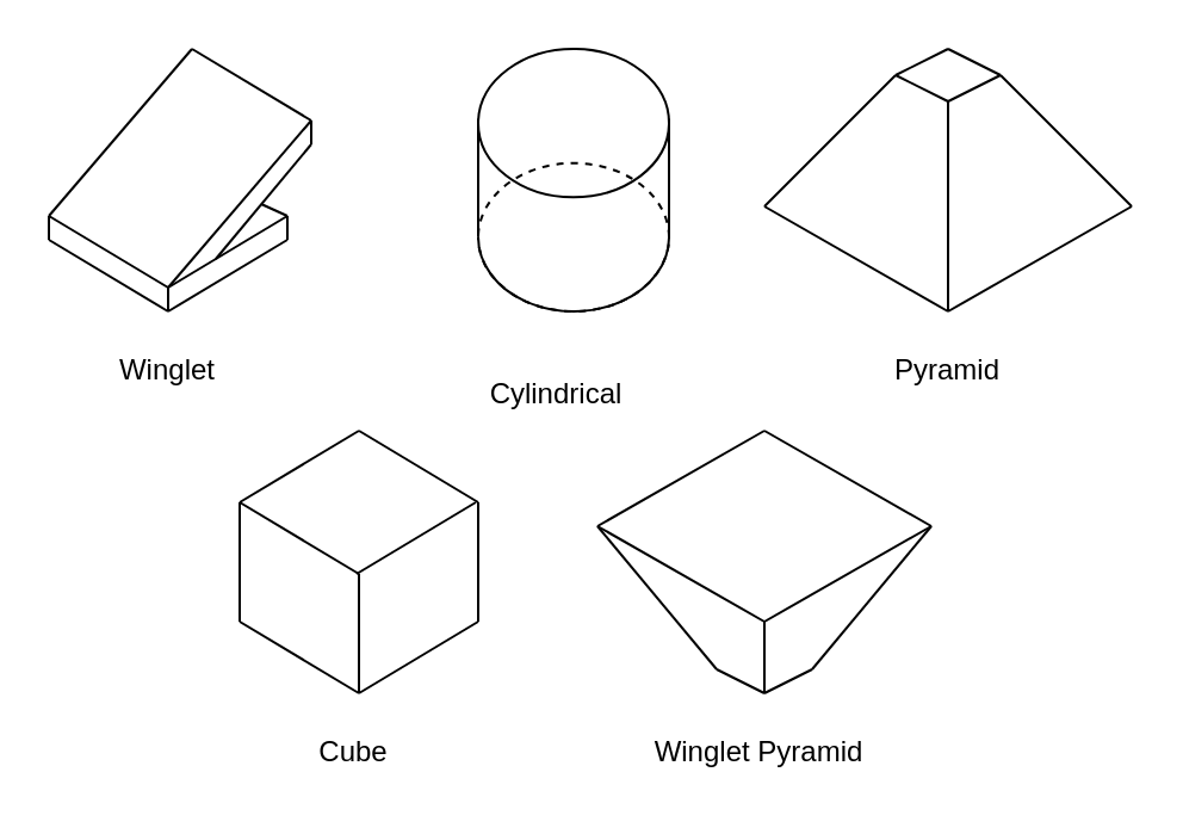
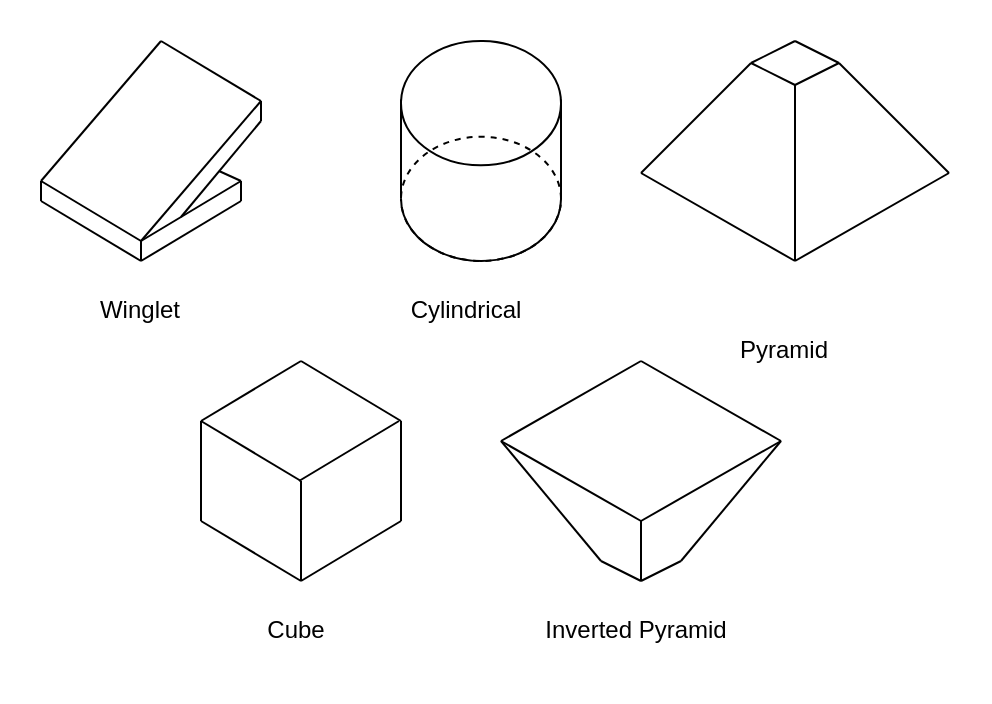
- <mxCell id="43" value="Pyramid" style="text;html=1;align=center;verticalAlign=middle;whiteSpace=wrap;rounded=0;" parent="1" vertex="1"><mxGeometry x="367" y="140" width="60" height="30" as="geometry" /></mxCell>
+ <mxCell id="43" value="Pyramid" style="text;html=1;align=center;verticalAlign=middle;whiteSpace=wrap;rounded=0;" parent="1" vertex="1"><mxGeometry x="362" y="160" width="60" height="30" as="geometry" /></mxCell>
- <mxCell id="42" value="Cylindrical" style="text;html=1;align=center;verticalAlign=middle;whiteSpace=wrap;rounded=0;" parent="1" vertex="1"><mxGeometry x="203.42" y="150" width="60" height="30" as="geometry" /></mxCell>
+ <mxCell id="42" value="Cylindrical" style="text;html=1;align=center;verticalAlign=middle;whiteSpace=wrap;rounded=0;" parent="1" vertex="1"><mxGeometry x="203.42" y="140" width="60" height="30" as="geometry" /></mxCell>
- <mxCell id="44" value="Winglet Pyramid" style="text;html=1;align=center;verticalAlign=middle;whiteSpace=wrap;rounded=0;" parent="1" vertex="1"><mxGeometry x="263.42" y="300" width="110" height="30" as="geometry" /></mxCell>
+ <mxCell id="44" value="Inverted Pyramid" style="text;html=1;align=center;verticalAlign=middle;whiteSpace=wrap;rounded=0;" parent="1" vertex="1"><mxGeometry x="263.42" y="300" width="110" height="30" as="geometry" /></mxCell>
